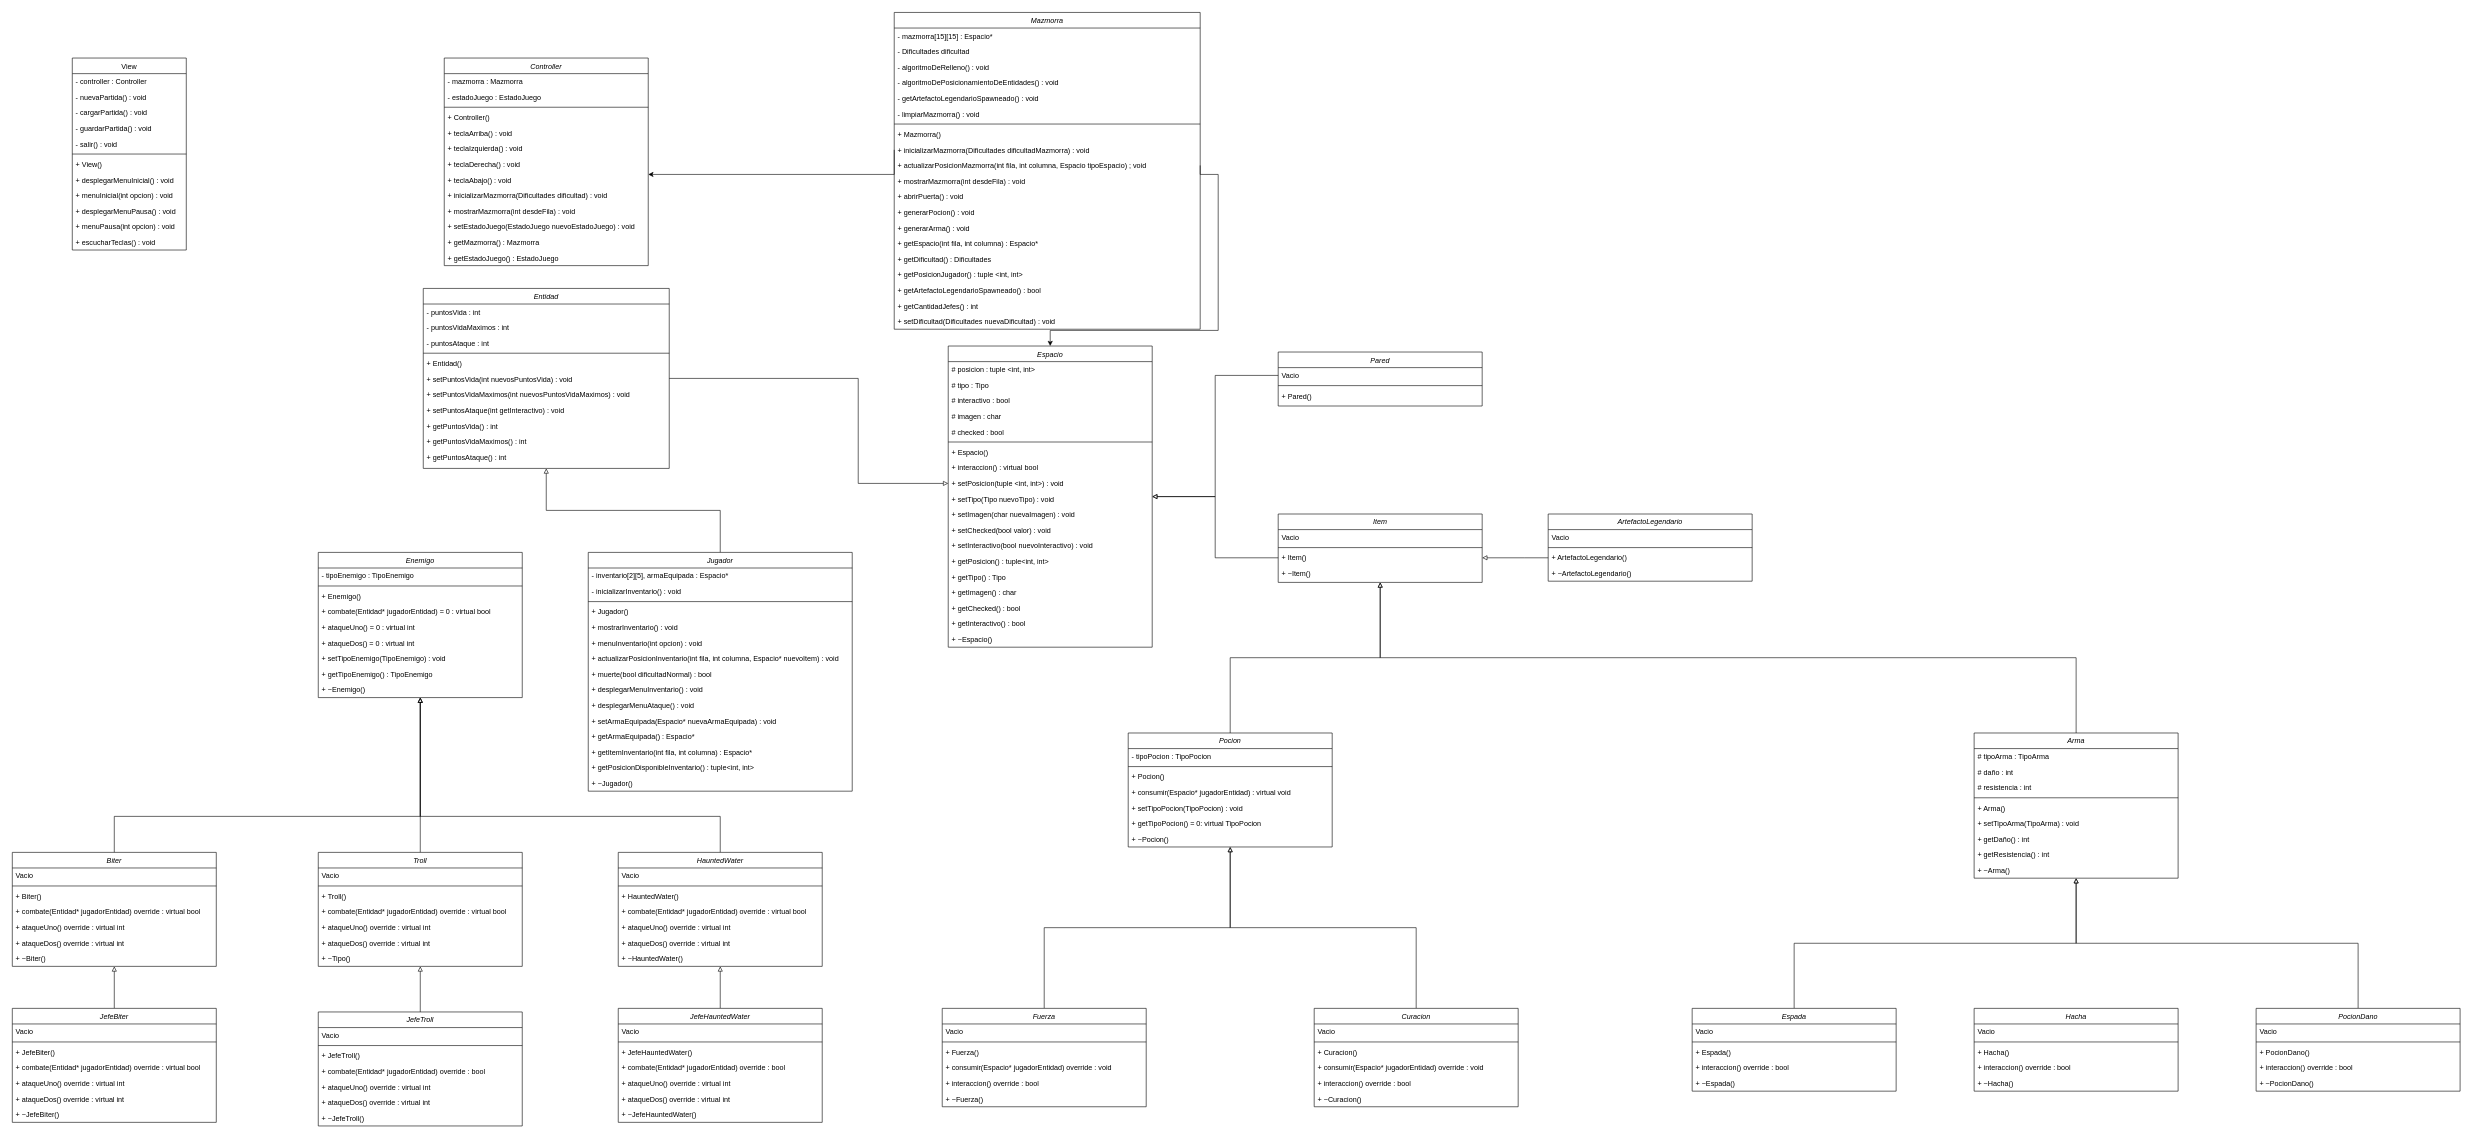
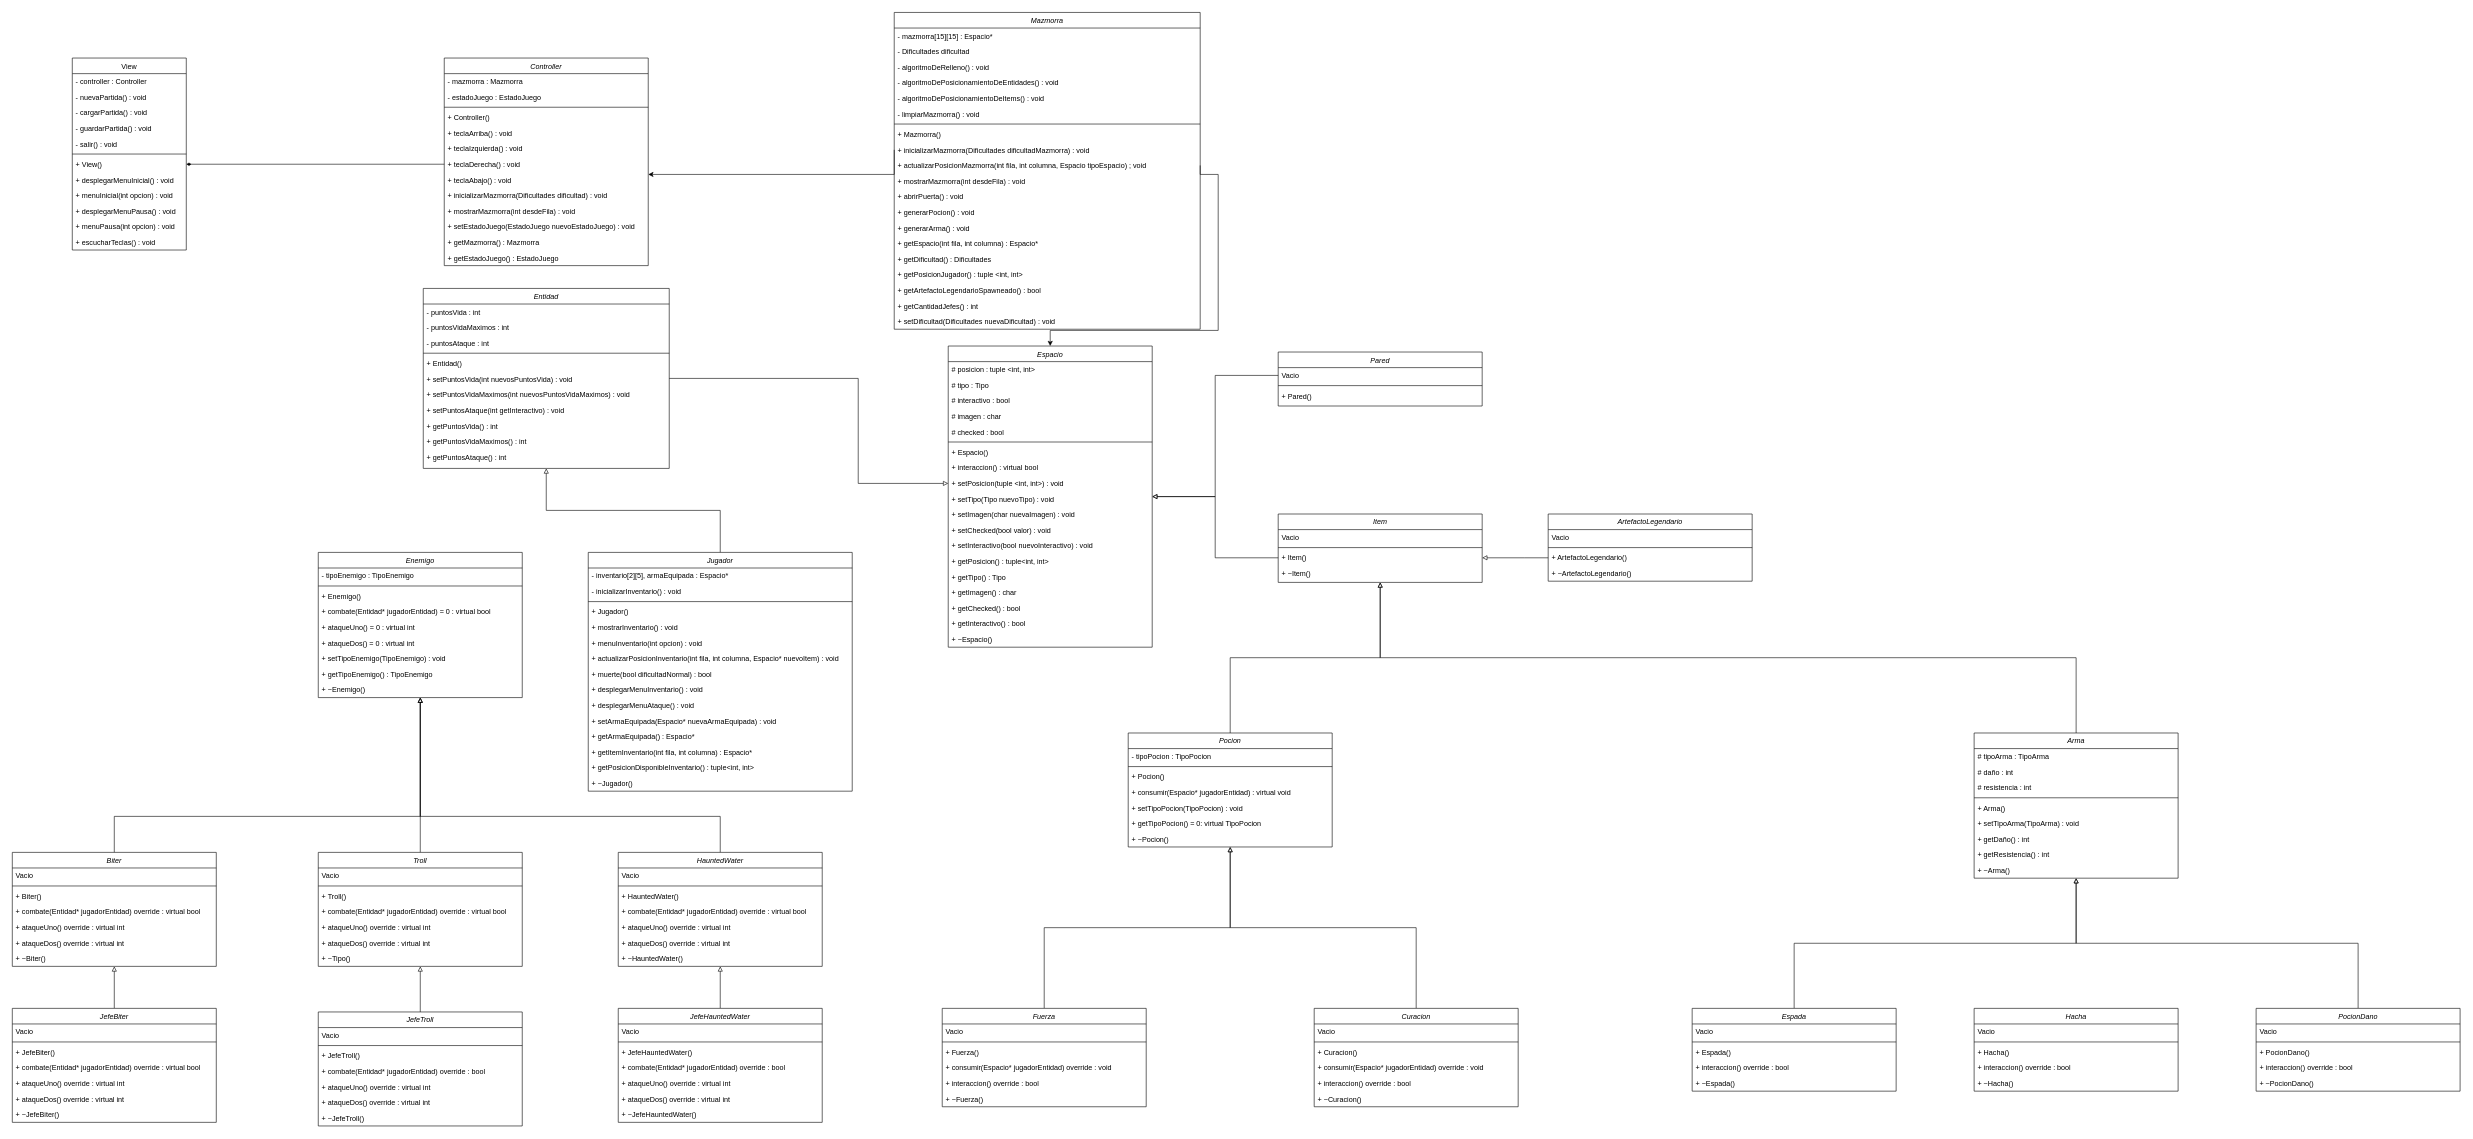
- <mxCell id="102" value="- getArtefactoLegendarioSpawneado() : void" style="text;align=left;verticalAlign=top;spacingLeft=4;spacingRight=4;overflow=hidden;rotatable=0;points=[[0,0.5],[1,0.5]];portConstraint=eastwest;" parent="97" vertex="1"><mxGeometry y="130" width="510" height="26" as="geometry" /></mxCell>
+ <mxCell id="102" value="- algoritmoDePosicionamientoDeItems() : void" style="text;align=left;verticalAlign=top;spacingLeft=4;spacingRight=4;overflow=hidden;rotatable=0;points=[[0,0.5],[1,0.5]];portConstraint=eastwest;" parent="97" vertex="1"><mxGeometry y="130" width="510" height="26" as="geometry" /></mxCell>
+ <mxCell id="143" style="edgeStyle=orthogonalEdgeStyle;orthogonalLoop=1;jettySize=auto;html=1;exitX=0;exitY=0.5;exitDx=0;exitDy=0;entryX=1;entryY=0.5;entryDx=0;entryDy=0;rounded=0;endArrow=diamondThin;endFill=1;" parent="1" source="9" target="23" edge="1"><mxGeometry relative="1" as="geometry" /></mxCell>
